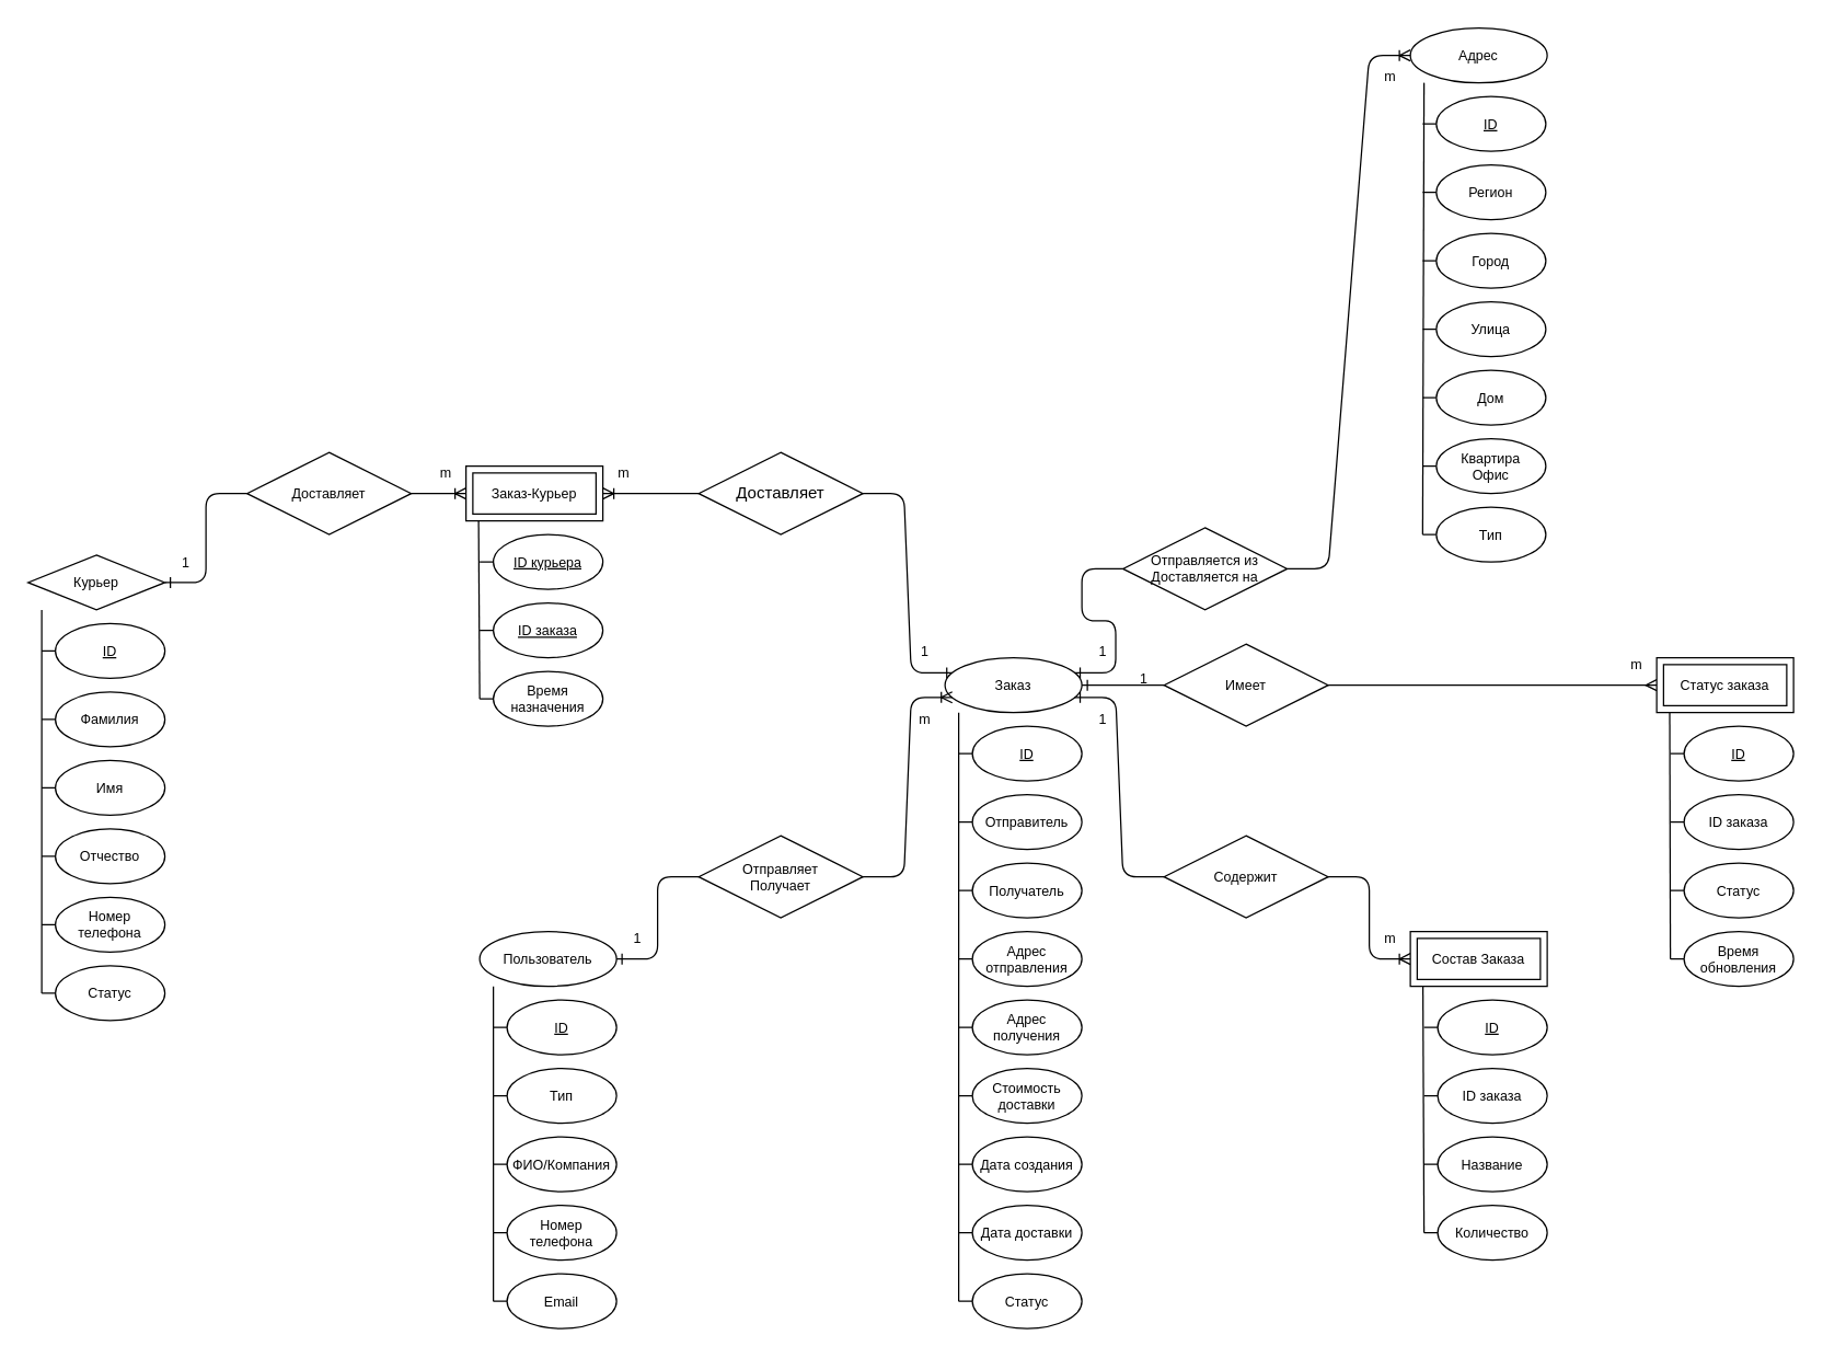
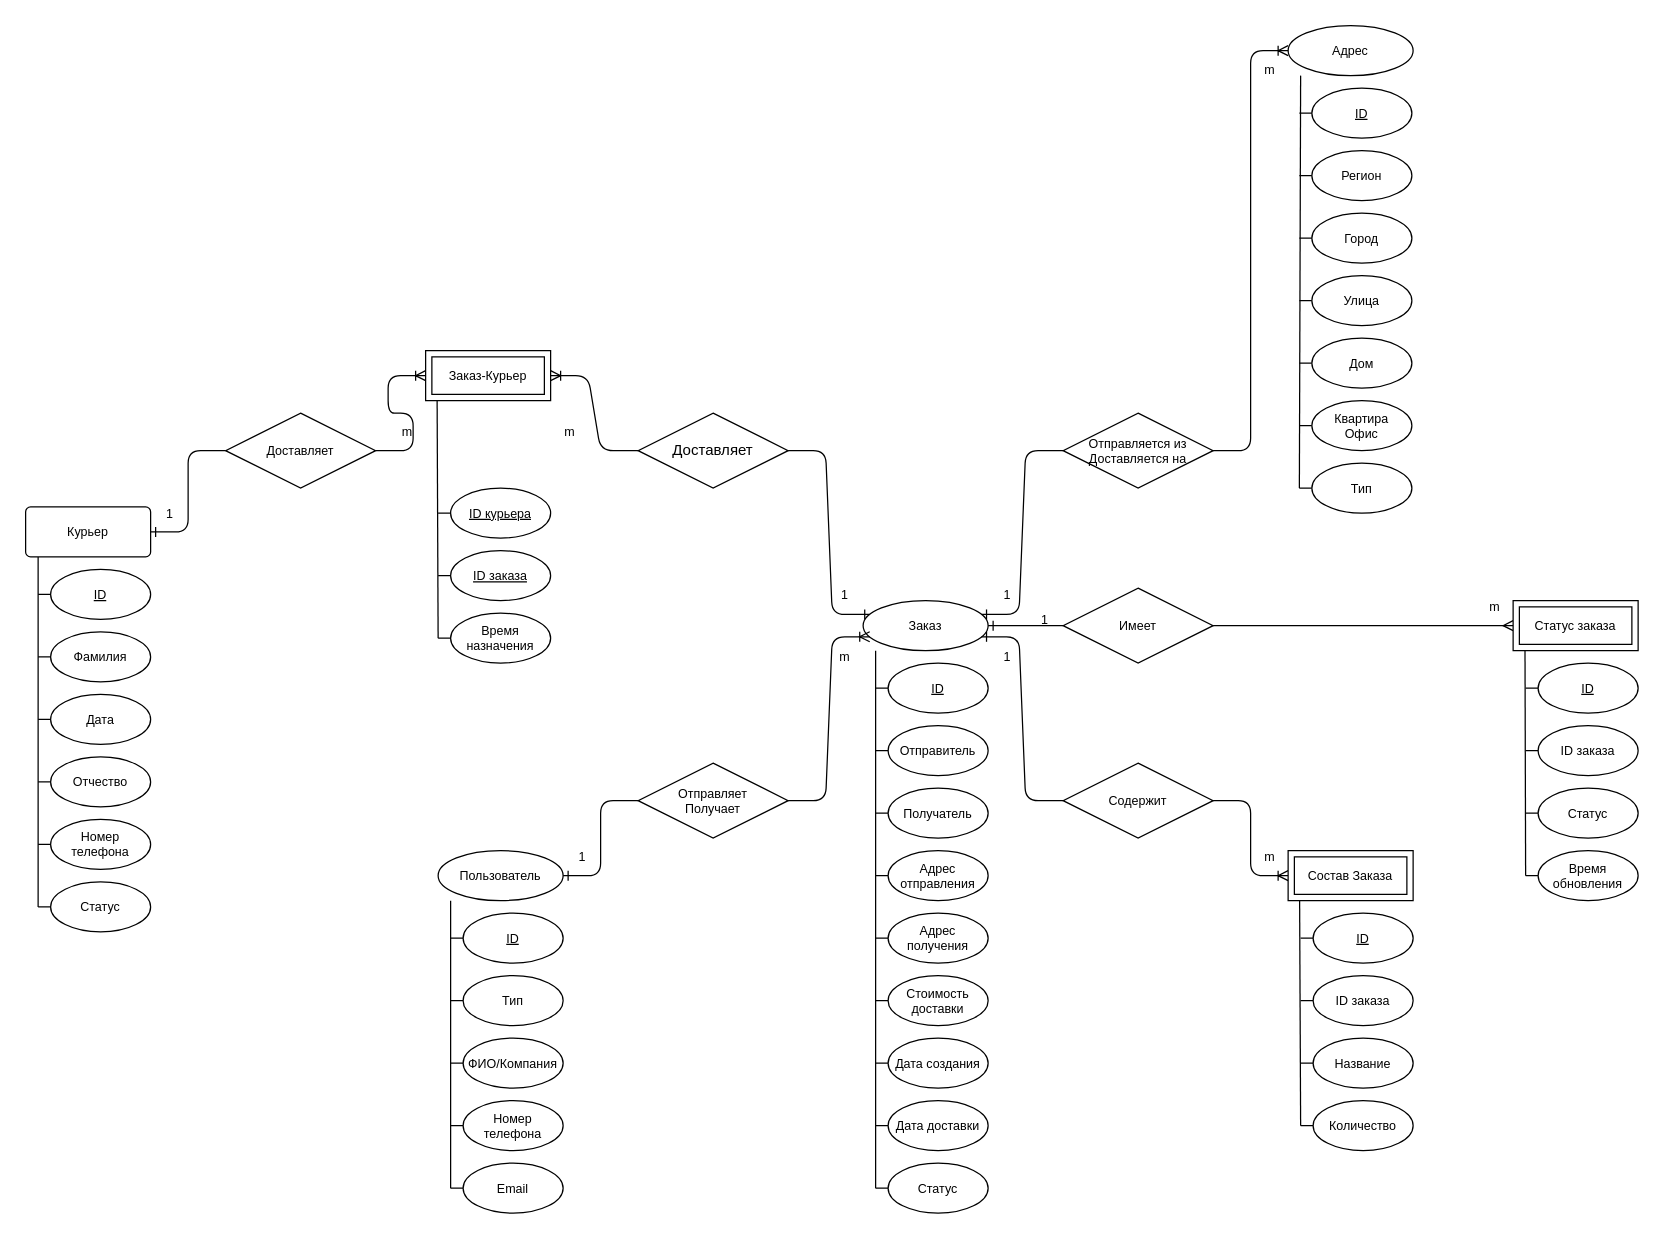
- <mxCell id="114" value="Заказ-Курьер" style="shape=ext;margin=3;double=1;whiteSpace=wrap;html=1;align=center;fontSize=10;" vertex="1" parent="1"><mxGeometry x="340" y="340" width="100" height="40" as="geometry" /></mxCell>
+ <mxCell id="114" value="Заказ-Курьер" style="shape=ext;margin=3;double=1;whiteSpace=wrap;html=1;align=center;fontSize=10;" vertex="1" parent="1"><mxGeometry x="340" y="280" width="100" height="40" as="geometry" /></mxCell>
- <mxCell id="85" value="Отправляется из&lt;br&gt;Доставляется на" style="shape=rhombus;perimeter=rhombusPerimeter;whiteSpace=wrap;html=1;align=center;fontSize=10;" parent="1" vertex="1"><mxGeometry x="820" y="385" width="120" height="60" as="geometry" /></mxCell>
+ <mxCell id="85" value="Отправляется из&lt;br&gt;Доставляется на" style="shape=rhombus;perimeter=rhombusPerimeter;whiteSpace=wrap;html=1;align=center;fontSize=10;" parent="1" vertex="1"><mxGeometry x="850" y="330" width="120" height="60" as="geometry" /></mxCell>
- <mxCell id="60" value="Курьер" style="rhombus;arcSize=10;whiteSpace=wrap;html=1;align=center;fontSize=10;" parent="1" vertex="1"><mxGeometry x="20" y="405" width="100" height="40" as="geometry" /></mxCell>
+ <mxCell id="60" value="Курьер" style="rounded=1;arcSize=10;whiteSpace=wrap;html=1;align=center;fontSize=10;" parent="1" vertex="1"><mxGeometry x="20" y="405" width="100" height="40" as="geometry" /></mxCell>
- <mxCell id="64" value="Имя" style="ellipse;whiteSpace=wrap;html=1;fontSize=10;" parent="1" vertex="1"><mxGeometry x="40" y="555" width="80" height="40" as="geometry" /></mxCell>
+ <mxCell id="64" value="Дата" style="ellipse;whiteSpace=wrap;html=1;fontSize=10;" parent="1" vertex="1"><mxGeometry x="40" y="555" width="80" height="40" as="geometry" /></mxCell>
